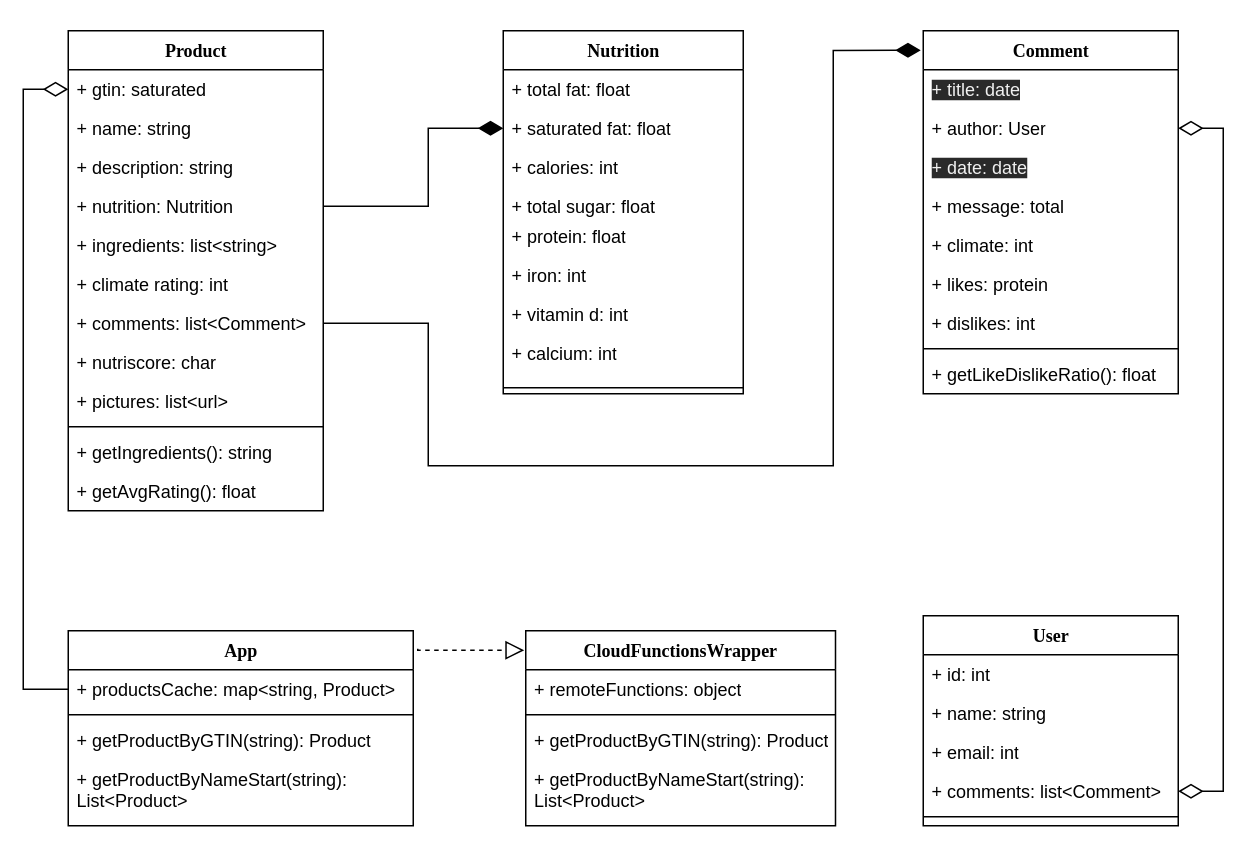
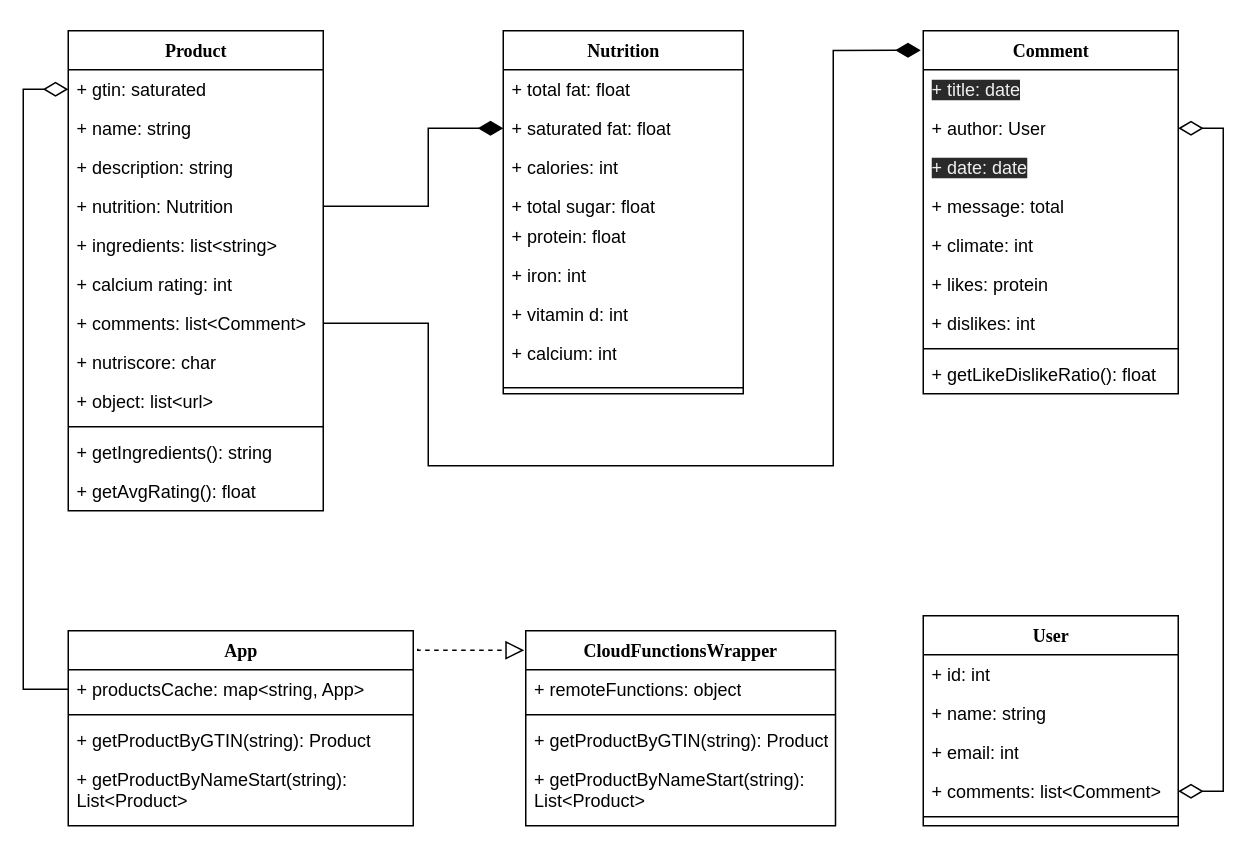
- <mxCell id="8" value="+ climate rating: int" style="text;html=1;strokeColor=none;fillColor=none;align=left;verticalAlign=top;spacingLeft=4;spacingRight=4;whiteSpace=wrap;overflow=hidden;rotatable=0;points=[[0,0.5],[1,0.5]];portConstraint=eastwest;deletable=0;" parent="2" vertex="1"><mxGeometry y="156" width="170" height="26" as="geometry" /></mxCell>
+ <mxCell id="8" value="+ calcium rating: int" style="text;html=1;strokeColor=none;fillColor=none;align=left;verticalAlign=top;spacingLeft=4;spacingRight=4;whiteSpace=wrap;overflow=hidden;rotatable=0;points=[[0,0.5],[1,0.5]];portConstraint=eastwest;deletable=0;" parent="2" vertex="1"><mxGeometry y="156" width="170" height="26" as="geometry" /></mxCell>
- <mxCell id="11" value="+ pictures: list&amp;lt;url&amp;gt;" style="text;html=1;strokeColor=none;fillColor=none;align=left;verticalAlign=top;spacingLeft=4;spacingRight=4;whiteSpace=wrap;overflow=hidden;rotatable=0;points=[[0,0.5],[1,0.5]];portConstraint=eastwest;deletable=0;" parent="2" vertex="1"><mxGeometry y="234" width="170" height="26" as="geometry" /></mxCell>
+ <mxCell id="11" value="+ object: list&amp;lt;url&amp;gt;" style="text;html=1;strokeColor=none;fillColor=none;align=left;verticalAlign=top;spacingLeft=4;spacingRight=4;whiteSpace=wrap;overflow=hidden;rotatable=0;points=[[0,0.5],[1,0.5]];portConstraint=eastwest;deletable=0;" parent="2" vertex="1"><mxGeometry y="234" width="170" height="26" as="geometry" /></mxCell>
- <mxCell id="27" value="+ productsCache: map&amp;lt;string, Product&amp;gt;" style="text;html=1;strokeColor=none;fillColor=none;align=left;verticalAlign=top;spacingLeft=4;spacingRight=4;whiteSpace=wrap;overflow=hidden;rotatable=0;points=[[0,0.5],[1,0.5]];portConstraint=eastwest;deletable=0;" parent="26" vertex="1"><mxGeometry y="26" width="230" height="26" as="geometry" /></mxCell>
+ <mxCell id="27" value="+ productsCache: map&amp;lt;string, App&amp;gt;" style="text;html=1;strokeColor=none;fillColor=none;align=left;verticalAlign=top;spacingLeft=4;spacingRight=4;whiteSpace=wrap;overflow=hidden;rotatable=0;points=[[0,0.5],[1,0.5]];portConstraint=eastwest;deletable=0;" parent="26" vertex="1"><mxGeometry y="26" width="230" height="26" as="geometry" /></mxCell>
